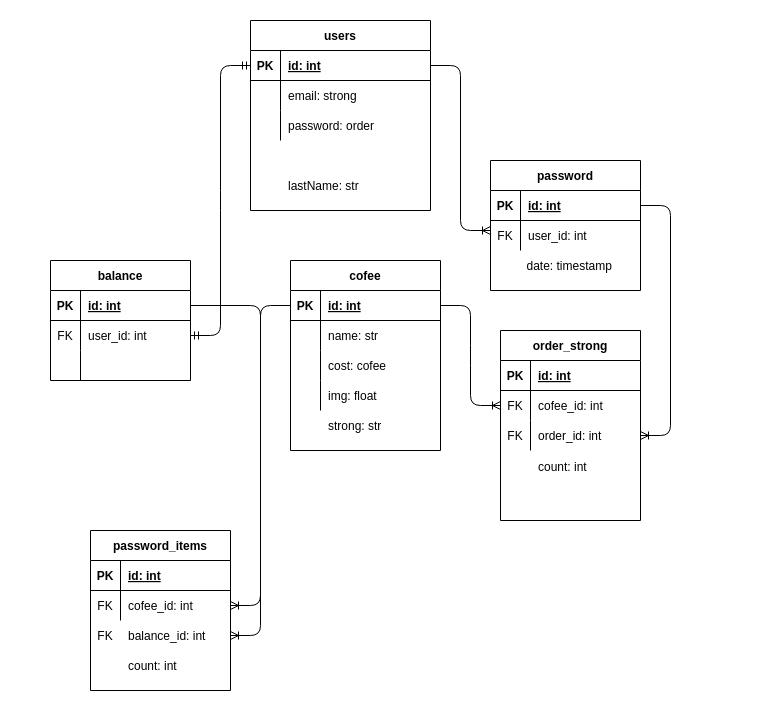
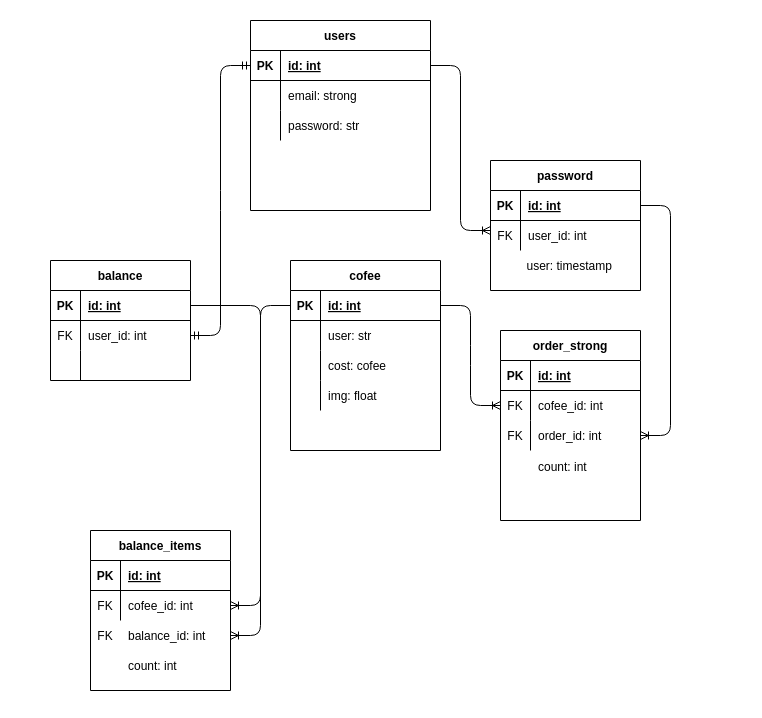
- <mxCell id="11" value="password: order" style="shape=partialRectangle;connectable=0;fillColor=none;top=0;left=0;bottom=0;right=0;align=left;spacingLeft=6;overflow=hidden;" vertex="1" parent="9"><mxGeometry x="30" width="150" height="30" as="geometry" /></mxCell>
+ <mxCell id="11" value="password: str" style="shape=partialRectangle;connectable=0;fillColor=none;top=0;left=0;bottom=0;right=0;align=left;spacingLeft=6;overflow=hidden;" vertex="1" parent="9"><mxGeometry x="30" width="150" height="30" as="geometry" /></mxCell>
- <mxCell id="15" value="lastName: str" style="shape=partialRectangle;connectable=0;fillColor=none;top=0;left=0;bottom=0;right=0;align=left;spacingLeft=6;overflow=hidden;" vertex="1" parent="1"><mxGeometry x="280" y="170" width="110" height="30" as="geometry" /></mxCell>
- <mxCell id="48" value="date: timestamp" style="shape=partialRectangle;connectable=0;fillColor=none;top=0;left=0;bottom=0;right=0;align=left;spacingLeft=6;overflow=hidden;" vertex="1" parent="46"><mxGeometry x="18.46" y="10" width="111.54" height="30" as="geometry" /></mxCell>
+ <mxCell id="48" value="user: timestamp" style="shape=partialRectangle;connectable=0;fillColor=none;top=0;left=0;bottom=0;right=0;align=left;spacingLeft=6;overflow=hidden;" vertex="1" parent="46"><mxGeometry x="18.46" y="10" width="111.54" height="30" as="geometry" /></mxCell>
- <mxCell id="29" value="name: str" style="shape=partialRectangle;connectable=0;fillColor=none;top=0;left=0;bottom=0;right=0;align=left;spacingLeft=6;overflow=hidden;" vertex="1" parent="27"><mxGeometry x="30" width="120" height="30" as="geometry" /></mxCell>
+ <mxCell id="29" value="user: str" style="shape=partialRectangle;connectable=0;fillColor=none;top=0;left=0;bottom=0;right=0;align=left;spacingLeft=6;overflow=hidden;" vertex="1" parent="27"><mxGeometry x="30" width="120" height="30" as="geometry" /></mxCell>
- <mxCell id="85" value="strong: str" style="shape=partialRectangle;connectable=0;fillColor=none;top=0;left=0;bottom=0;right=0;align=left;spacingLeft=6;overflow=hidden;" vertex="1" parent="83"><mxGeometry x="30" width="120" height="30" as="geometry" /></mxCell>
- <mxCell id="64" value="password_items" style="shape=table;startSize=30;container=1;collapsible=1;childLayout=tableLayout;fixedRows=1;rowLines=0;fontStyle=1;align=center;resizeLast=1;" vertex="1" parent="1"><mxGeometry x="90" y="530" width="140" height="160" as="geometry" /></mxCell>
+ <mxCell id="64" value="balance_items" style="shape=table;startSize=30;container=1;collapsible=1;childLayout=tableLayout;fixedRows=1;rowLines=0;fontStyle=1;align=center;resizeLast=1;" vertex="1" parent="1"><mxGeometry x="90" y="530" width="140" height="160" as="geometry" /></mxCell>
